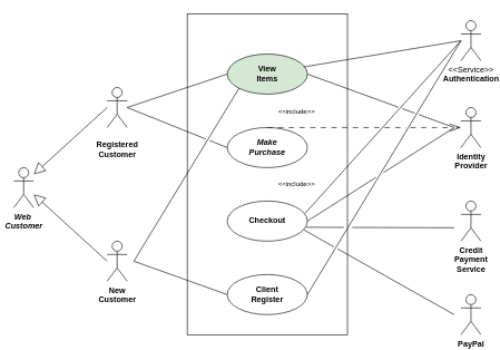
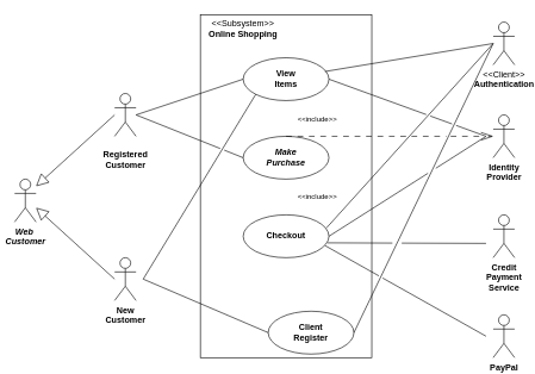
+ <mxCell id="3" value="&amp;lt;&amp;lt;Subsystem&amp;gt;&amp;gt;&lt;br&gt;&lt;b&gt;Online Shopping&lt;/b&gt;" style="text;html=1;strokeColor=none;fillColor=none;align=center;verticalAlign=middle;whiteSpace=wrap;rounded=0;" parent="1" vertex="1"><mxGeometry x="280" y="20" width="120" height="40" as="geometry" /></mxCell>
- <mxCell id="4" value="&lt;h4&gt;View&lt;br&gt; Items&lt;/h4&gt;" style="ellipse;whiteSpace=wrap;html=1;fillColor=#d5e8d4;" parent="1" vertex="1"><mxGeometry x="340" y="80" width="120" height="60" as="geometry" /></mxCell>
+ <mxCell id="4" value="&lt;h4&gt;View&lt;br&gt; Items&lt;/h4&gt;" style="ellipse;whiteSpace=wrap;html=1;" parent="1" vertex="1"><mxGeometry x="340" y="80" width="120" height="60" as="geometry" /></mxCell>
- <mxCell id="11" value="&amp;lt;&amp;lt;Service&amp;gt;&amp;gt;&lt;br&gt;&lt;b&gt;Authentication&lt;/b&gt;" style="shape=umlActor;verticalLabelPosition=bottom;verticalAlign=top;html=1;outlineConnect=0;" parent="1" vertex="1"><mxGeometry x="690" y="30" width="30" height="60" as="geometry" /></mxCell>
+ <mxCell id="11" value="&amp;lt;&amp;lt;Client&amp;gt;&amp;gt;&lt;br&gt;&lt;b&gt;Authentication&lt;/b&gt;" style="shape=umlActor;verticalLabelPosition=bottom;verticalAlign=top;html=1;outlineConnect=0;" parent="1" vertex="1"><mxGeometry x="690" y="30" width="30" height="60" as="geometry" /></mxCell>
- <mxCell id="5" value="&lt;h4&gt;Client&lt;br&gt; Register&lt;/h4&gt;" style="ellipse;whiteSpace=wrap;html=1;" parent="1" vertex="1"><mxGeometry x="340" y="410" width="120" height="60" as="geometry" /></mxCell>
+ <mxCell id="5" value="&lt;h4&gt;Client&lt;br&gt; Register&lt;/h4&gt;" style="ellipse;whiteSpace=wrap;html=1;" parent="1" vertex="1"><mxGeometry x="375" y="435" width="120" height="60" as="geometry" /></mxCell>
